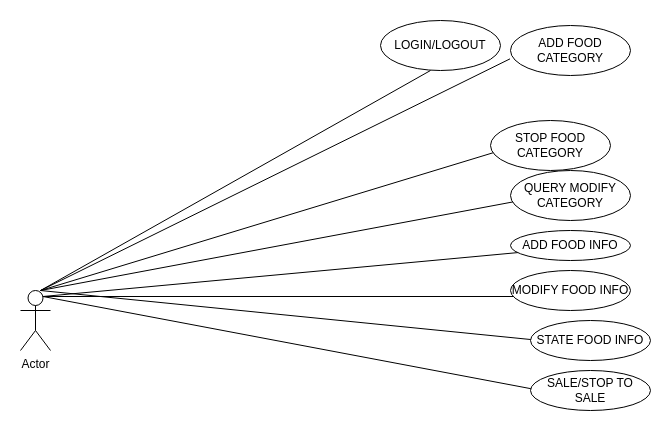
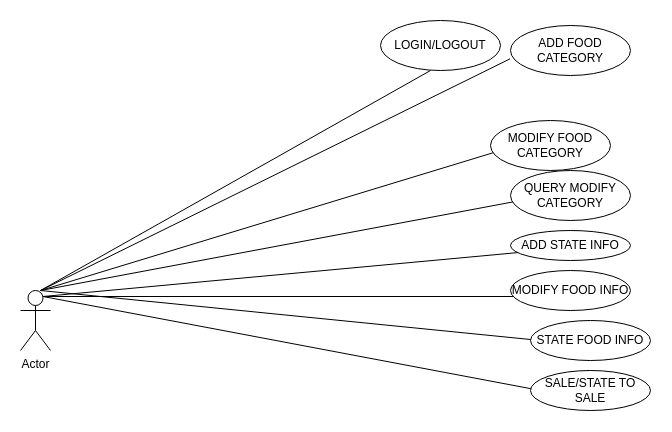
- <mxCell id="8" value="STOP FOOD CATEGORY" style="ellipse;whiteSpace=wrap;html=1;" vertex="1" parent="1"><mxGeometry x="490" y="120" width="120" height="50" as="geometry" /></mxCell>
+ <mxCell id="8" value="MODIFY FOOD CATEGORY" style="ellipse;whiteSpace=wrap;html=1;" vertex="1" parent="1"><mxGeometry x="490" y="120" width="120" height="50" as="geometry" /></mxCell>
- <mxCell id="17" value="&lt;span&gt;ADD FOOD INFO&lt;/span&gt;" style="ellipse;whiteSpace=wrap;html=1;" vertex="1" parent="1"><mxGeometry x="510" y="230" width="120" height="30" as="geometry" /></mxCell>
+ <mxCell id="17" value="&lt;span&gt;ADD STATE INFO&lt;/span&gt;" style="ellipse;whiteSpace=wrap;html=1;" vertex="1" parent="1"><mxGeometry x="510" y="230" width="120" height="30" as="geometry" /></mxCell>
- <mxCell id="20" value="SALE/STOP TO SALE" style="ellipse;whiteSpace=wrap;html=1;" vertex="1" parent="1"><mxGeometry x="530" y="370" width="120" height="40" as="geometry" /></mxCell>
+ <mxCell id="20" value="SALE/STATE TO SALE" style="ellipse;whiteSpace=wrap;html=1;" vertex="1" parent="1"><mxGeometry x="530" y="370" width="120" height="40" as="geometry" /></mxCell>
